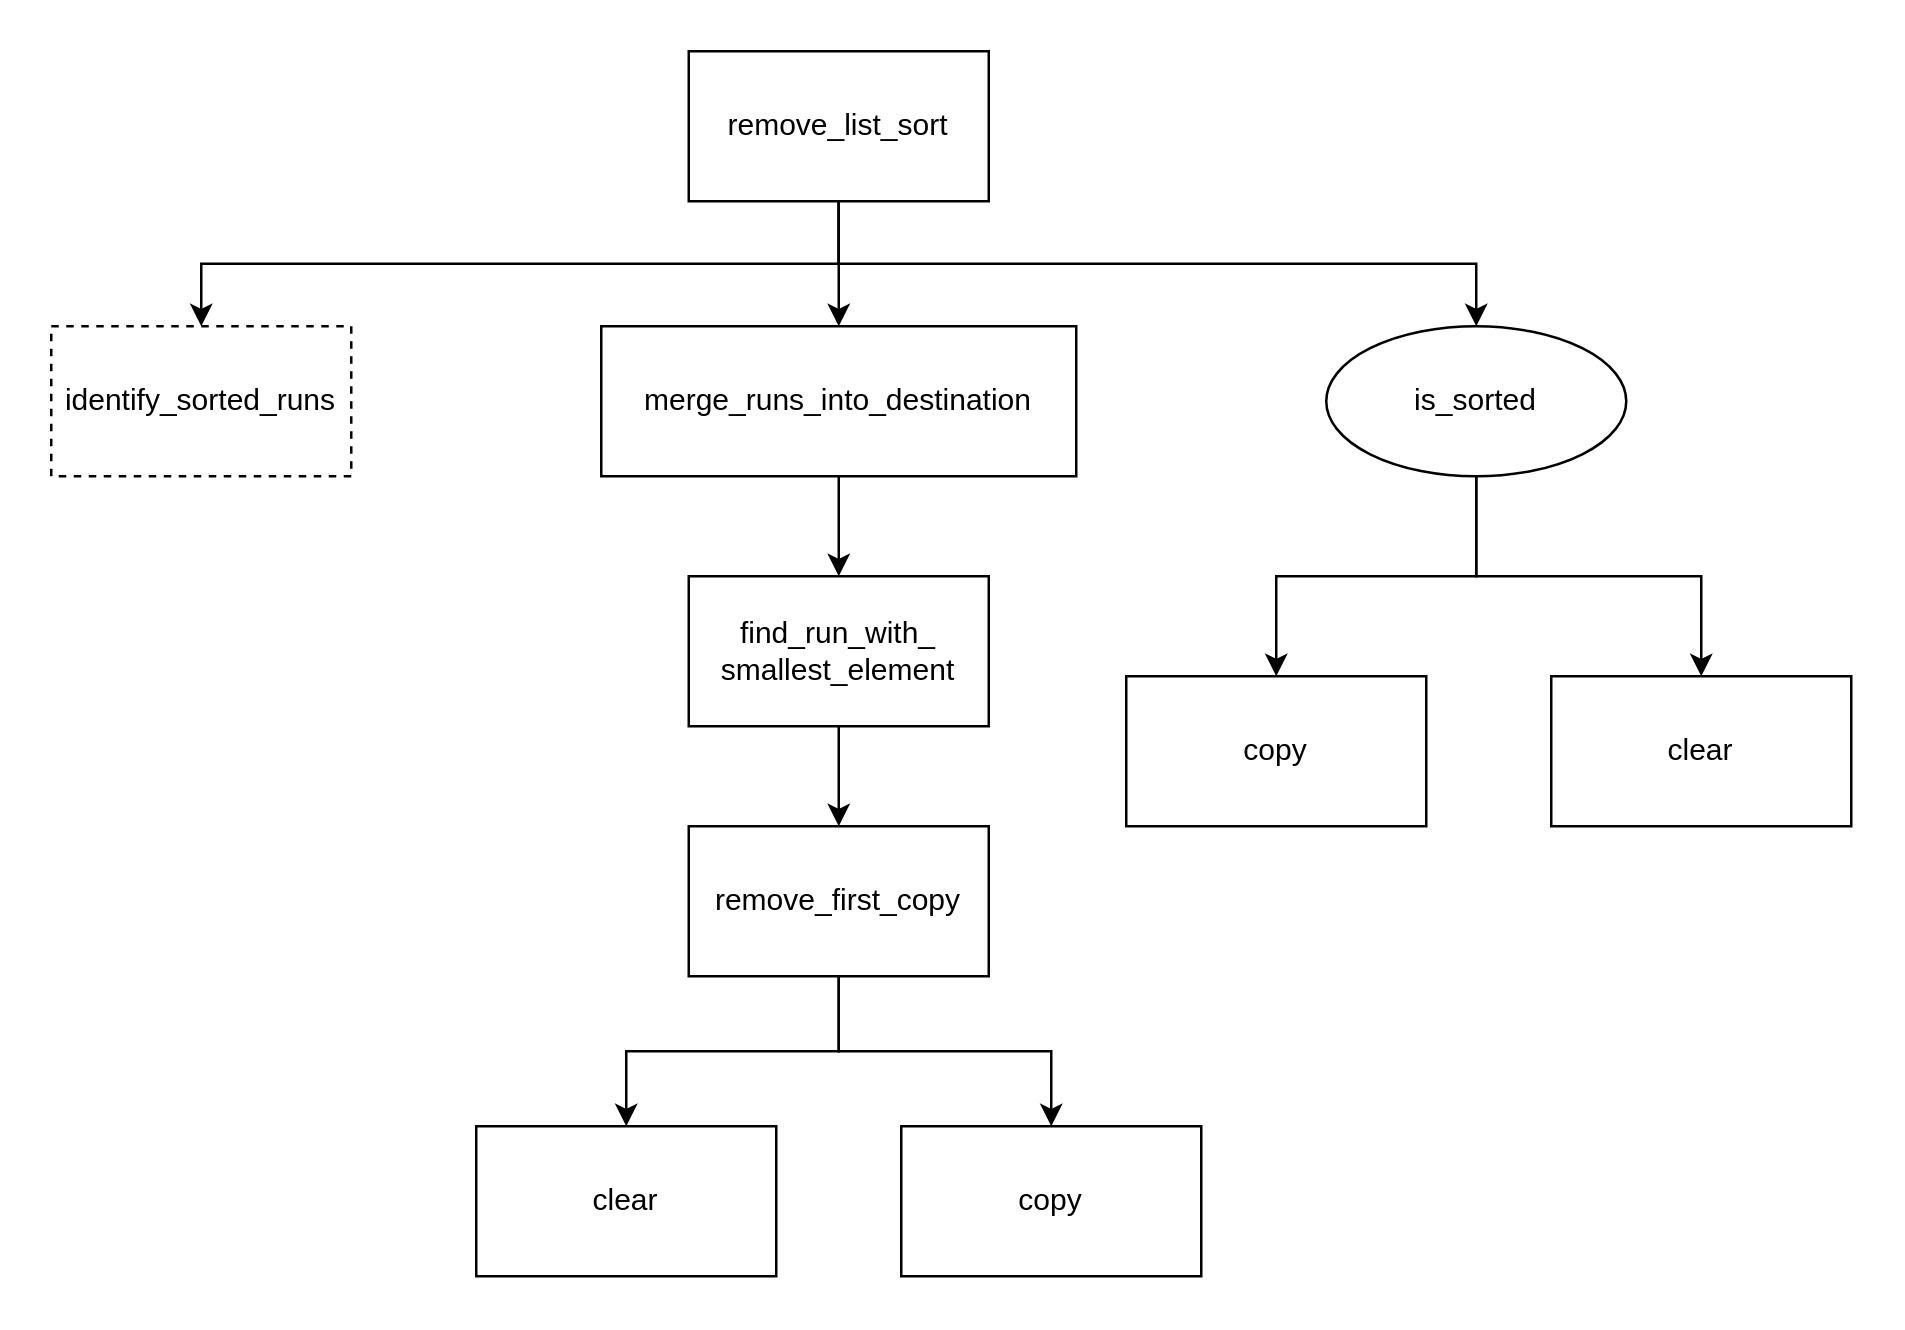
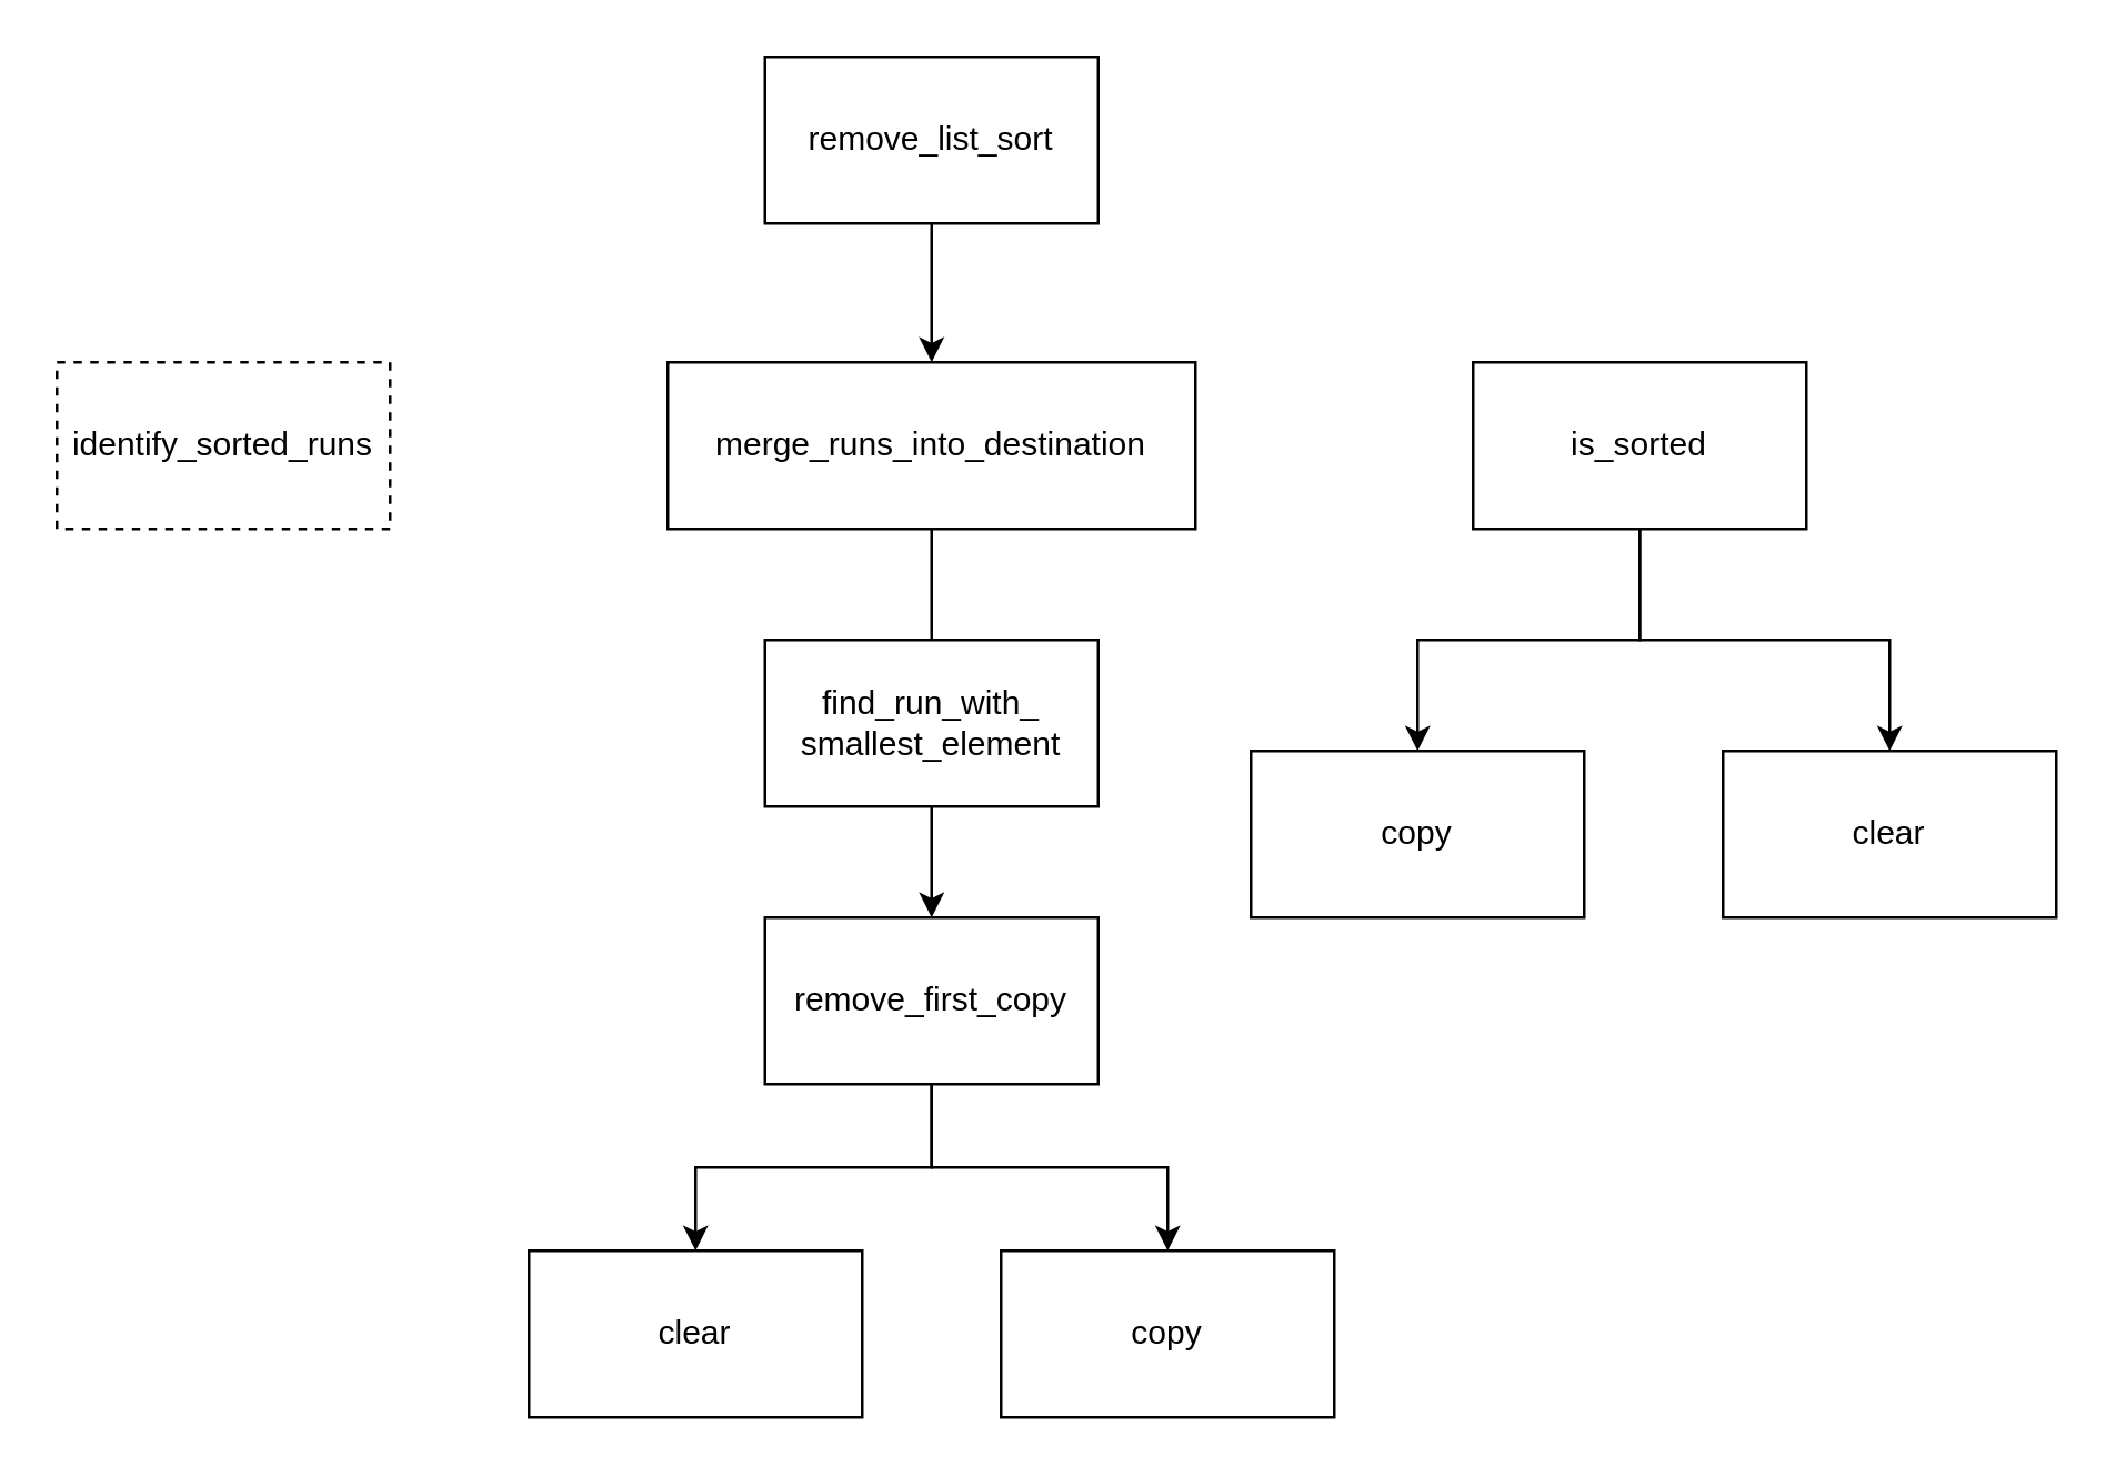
- <mxCell id="3" style="edgeStyle=orthogonalEdgeStyle;rounded=0;orthogonalLoop=1;jettySize=auto;html=1;exitX=0.5;exitY=1;exitDx=0;exitDy=0;entryX=0.5;entryY=0;entryDx=0;entryDy=0;" edge="1" parent="1" source="5" target="6"><mxGeometry relative="1" as="geometry" /></mxCell>
- <mxCell id="4" style="edgeStyle=orthogonalEdgeStyle;rounded=0;orthogonalLoop=1;jettySize=auto;html=1;exitX=0.5;exitY=1;exitDx=0;exitDy=0;entryX=0.5;entryY=0;entryDx=0;entryDy=0;" edge="1" parent="1" source="5" target="11"><mxGeometry relative="1" as="geometry" /></mxCell>
- <mxCell id="11" value="is_sorted" style="ellipse;whiteSpace=wrap;html=1;" vertex="1" parent="1"><mxGeometry x="530" y="130" width="120" height="60" as="geometry" /></mxCell>
+ <mxCell id="11" value="is_sorted" style="rounded=0;whiteSpace=wrap;html=1;" vertex="1" parent="1"><mxGeometry x="530" y="130" width="120" height="60" as="geometry" /></mxCell>
- <mxCell id="7" style="edgeStyle=orthogonalEdgeStyle;rounded=0;orthogonalLoop=1;jettySize=auto;html=1;exitX=0.5;exitY=1;exitDx=0;exitDy=0;entryX=0.5;entryY=0;entryDx=0;entryDy=0;" edge="1" parent="1" source="8" target="13"><mxGeometry relative="1" as="geometry" /></mxCell>
+ <mxCell id="7" style="edgeStyle=orthogonalEdgeStyle;rounded=0;orthogonalLoop=1;jettySize=auto;html=1;exitX=0.5;exitY=1;exitDx=0;exitDy=0;entryX=0.5;entryY=0;entryDx=0;entryDy=0;endArrow=none;" edge="1" parent="1" source="8" target="13"><mxGeometry relative="1" as="geometry" /></mxCell>
